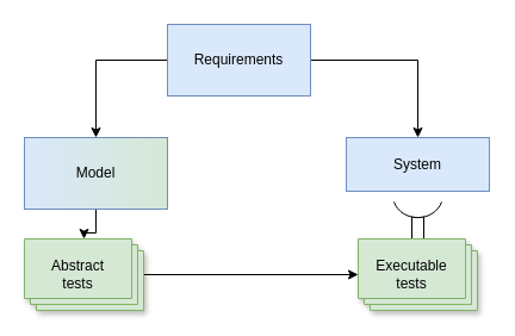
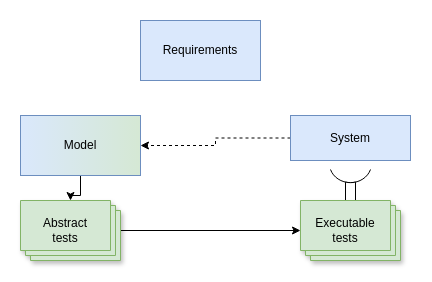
- <mxCell id="3" style="edgeStyle=orthogonalEdgeStyle;rounded=0;orthogonalLoop=1;jettySize=auto;html=1;exitX=0;exitY=0.5;exitDx=0;exitDy=0;entryX=0.5;entryY=0;entryDx=0;entryDy=0;" parent="1" source="5" target="7" edge="1"><mxGeometry relative="1" as="geometry" /></mxCell>
- <mxCell id="4" style="edgeStyle=orthogonalEdgeStyle;rounded=0;orthogonalLoop=1;jettySize=auto;html=1;exitX=1;exitY=0.5;exitDx=0;exitDy=0;entryX=0.5;entryY=0;entryDx=0;entryDy=0;" parent="1" source="5" target="9" edge="1"><mxGeometry relative="1" as="geometry" /></mxCell>
+ <mxCell id="8" style="edgeStyle=orthogonalEdgeStyle;rounded=0;orthogonalLoop=1;jettySize=auto;html=1;exitX=0;exitY=0.5;exitDx=0;exitDy=0;entryX=1;entryY=0.5;entryDx=0;entryDy=0;dashed=1;" parent="1" source="9" target="7" edge="1"><mxGeometry relative="1" as="geometry" /></mxCell>
